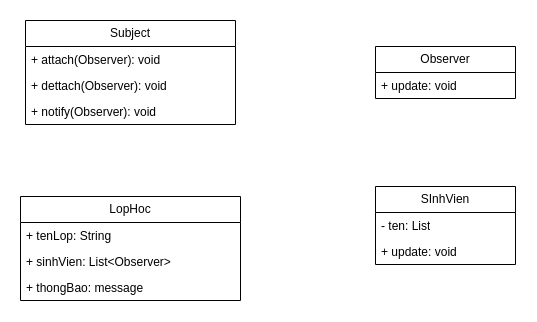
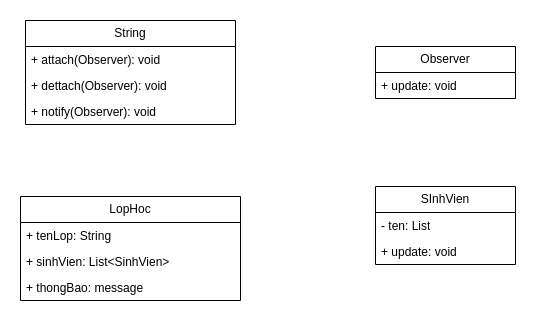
- <mxCell id="4" value="Subject" style="swimlane;fontStyle=0;childLayout=stackLayout;horizontal=1;startSize=26;fillColor=none;horizontalStack=0;resizeParent=1;resizeParentMax=0;resizeLast=0;collapsible=1;marginBottom=0;whiteSpace=wrap;html=1;" vertex="1" parent="1"><mxGeometry x="25" y="20" width="210" height="104" as="geometry" /></mxCell>
+ <mxCell id="4" value="String" style="swimlane;fontStyle=0;childLayout=stackLayout;horizontal=1;startSize=26;fillColor=none;horizontalStack=0;resizeParent=1;resizeParentMax=0;resizeLast=0;collapsible=1;marginBottom=0;whiteSpace=wrap;html=1;" vertex="1" parent="1"><mxGeometry x="25" y="20" width="210" height="104" as="geometry" /></mxCell>
- <mxCell id="13" value="+ sinhVien: List&amp;lt;Observer&amp;gt;" style="text;strokeColor=none;fillColor=none;align=left;verticalAlign=top;spacingLeft=4;spacingRight=4;overflow=hidden;rotatable=0;points=[[0,0.5],[1,0.5]];portConstraint=eastwest;whiteSpace=wrap;html=1;" vertex="1" parent="11"><mxGeometry y="52" width="220" height="26" as="geometry" /></mxCell>
+ <mxCell id="13" value="+ sinhVien: List&amp;lt;SinhVien&amp;gt;" style="text;strokeColor=none;fillColor=none;align=left;verticalAlign=top;spacingLeft=4;spacingRight=4;overflow=hidden;rotatable=0;points=[[0,0.5],[1,0.5]];portConstraint=eastwest;whiteSpace=wrap;html=1;" vertex="1" parent="11"><mxGeometry y="52" width="220" height="26" as="geometry" /></mxCell>
